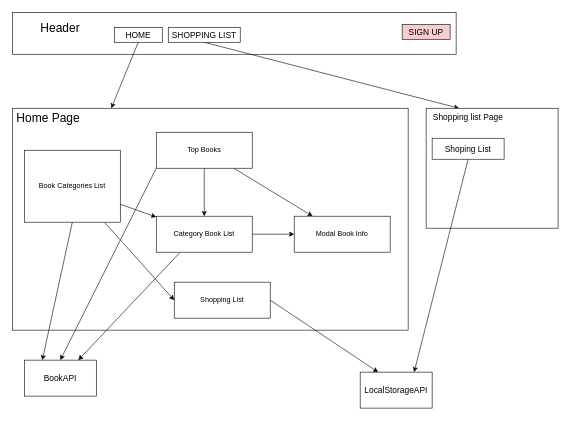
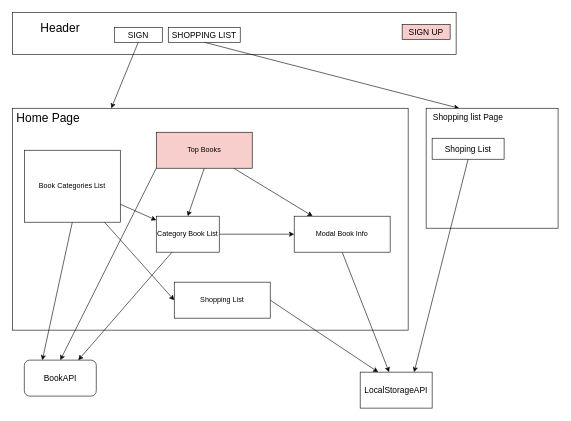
- <mxCell id="21" value="HOME" style="rounded=0;whiteSpace=wrap;html=1;fontSize=14;" vertex="1" parent="1"><mxGeometry x="190" y="45" width="80" height="25" as="geometry" /></mxCell>
+ <mxCell id="21" value="SIGN" style="rounded=0;whiteSpace=wrap;html=1;fontSize=14;" vertex="1" parent="1"><mxGeometry x="190" y="45" width="80" height="25" as="geometry" /></mxCell>
- <mxCell id="14" value="Top Books" style="rounded=0;whiteSpace=wrap;html=1;" vertex="1" parent="1"><mxGeometry x="260" y="220" width="160" height="60" as="geometry" /></mxCell>
+ <mxCell id="14" value="Top Books" style="rounded=0;whiteSpace=wrap;html=1;fillColor=#f8cecc;" vertex="1" parent="1"><mxGeometry x="260" y="220" width="160" height="60" as="geometry" /></mxCell>
- <mxCell id="17" value="Category Book List" style="rounded=0;whiteSpace=wrap;html=1;" vertex="1" parent="1"><mxGeometry x="260" y="360" width="160" height="60" as="geometry" /></mxCell>
+ <mxCell id="17" value="Category Book List" style="rounded=0;whiteSpace=wrap;html=1;" vertex="1" parent="1"><mxGeometry x="260" y="360" width="105" height="60" as="geometry" /></mxCell>
+ <mxCell id="19" value="" style="edgeStyle=none;html=1;exitX=0.5;exitY=1;exitDx=0;exitDy=0;" edge="1" parent="1" source="33" target="27"><mxGeometry relative="1" as="geometry"><mxPoint x="680" y="520" as="targetPoint" /></mxGeometry></mxCell>
- <mxCell id="28" value="BookAPI" style="rounded=0;whiteSpace=wrap;html=1;fontSize=14;" vertex="1" parent="1"><mxGeometry x="40" y="600" width="120" height="60" as="geometry" /></mxCell>
+ <mxCell id="28" value="BookAPI" style="whiteSpace=wrap;html=1;fontSize=14;rounded=1;" vertex="1" parent="1"><mxGeometry x="40" y="600" width="120" height="60" as="geometry" /></mxCell>
